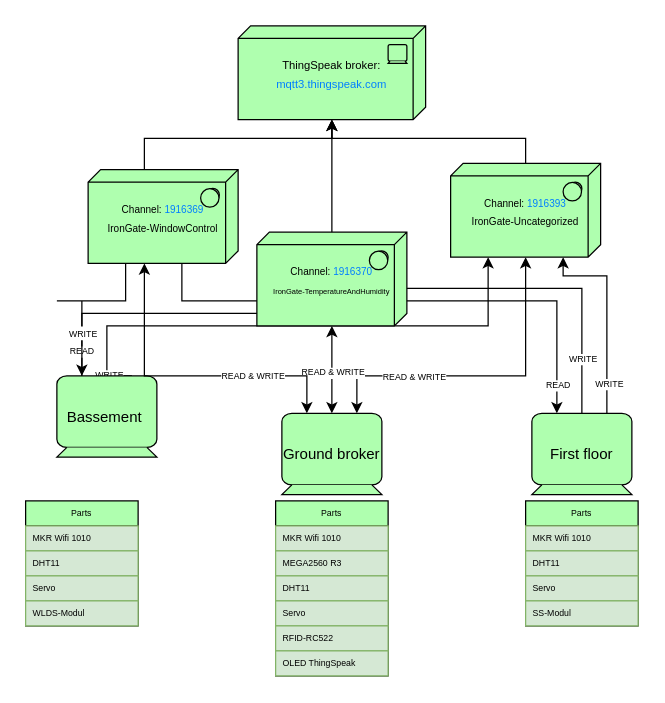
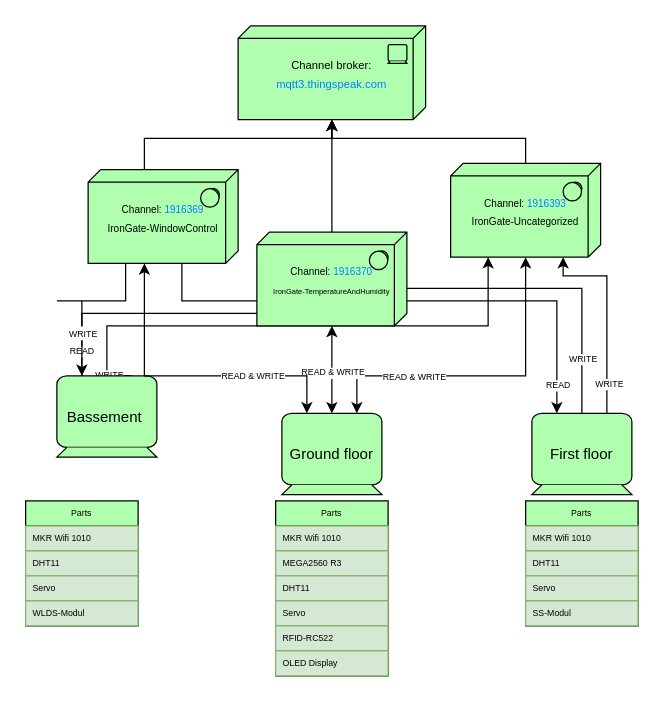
- <mxCell id="23" value="&lt;font style=&quot;font-size: 9px;&quot;&gt;ThingSpeak broker:&lt;br&gt;&lt;font style=&quot;font-size: 9px;&quot; color=&quot;#007fff&quot;&gt;mqtt3.thingspeak.com&lt;/font&gt;&lt;/font&gt;" style="html=1;outlineConnect=0;whiteSpace=wrap;fillColor=#AFFFAF;shape=mxgraph.archimate3.tech;techType=device;" vertex="1" parent="1"><mxGeometry x="190" y="20" width="150" height="75" as="geometry" /></mxCell>
+ <mxCell id="23" value="&lt;font style=&quot;font-size: 9px;&quot;&gt;Channel broker:&lt;br&gt;&lt;font style=&quot;font-size: 9px;&quot; color=&quot;#007fff&quot;&gt;mqtt3.thingspeak.com&lt;/font&gt;&lt;/font&gt;" style="html=1;outlineConnect=0;whiteSpace=wrap;fillColor=#AFFFAF;shape=mxgraph.archimate3.tech;techType=device;" vertex="1" parent="1"><mxGeometry x="190" y="20" width="150" height="75" as="geometry" /></mxCell>
- <mxCell id="15" value="Ground broker" style="html=1;outlineConnect=0;whiteSpace=wrap;fillColor=#AFFFAF;shape=mxgraph.archimate3.device;" vertex="1" parent="1"><mxGeometry x="225" y="330" width="80" height="65" as="geometry" /></mxCell>
+ <mxCell id="15" value="Ground floor" style="html=1;outlineConnect=0;whiteSpace=wrap;fillColor=#AFFFAF;shape=mxgraph.archimate3.device;" vertex="1" parent="1"><mxGeometry x="225" y="330" width="80" height="65" as="geometry" /></mxCell>
- <mxCell id="41" value="OLED ThingSpeak" style="text;strokeColor=#82b366;fillColor=#d5e8d4;align=left;verticalAlign=middle;spacingLeft=4;spacingRight=4;overflow=hidden;points=[[0,0.5],[1,0.5]];portConstraint=eastwest;rotatable=0;fontSize=7;" vertex="1" parent="35"><mxGeometry y="120" width="90" height="20" as="geometry" /></mxCell>
+ <mxCell id="41" value="OLED Display" style="text;strokeColor=#82b366;fillColor=#d5e8d4;align=left;verticalAlign=middle;spacingLeft=4;spacingRight=4;overflow=hidden;points=[[0,0.5],[1,0.5]];portConstraint=eastwest;rotatable=0;fontSize=7;" vertex="1" parent="35"><mxGeometry y="120" width="90" height="20" as="geometry" /></mxCell>
